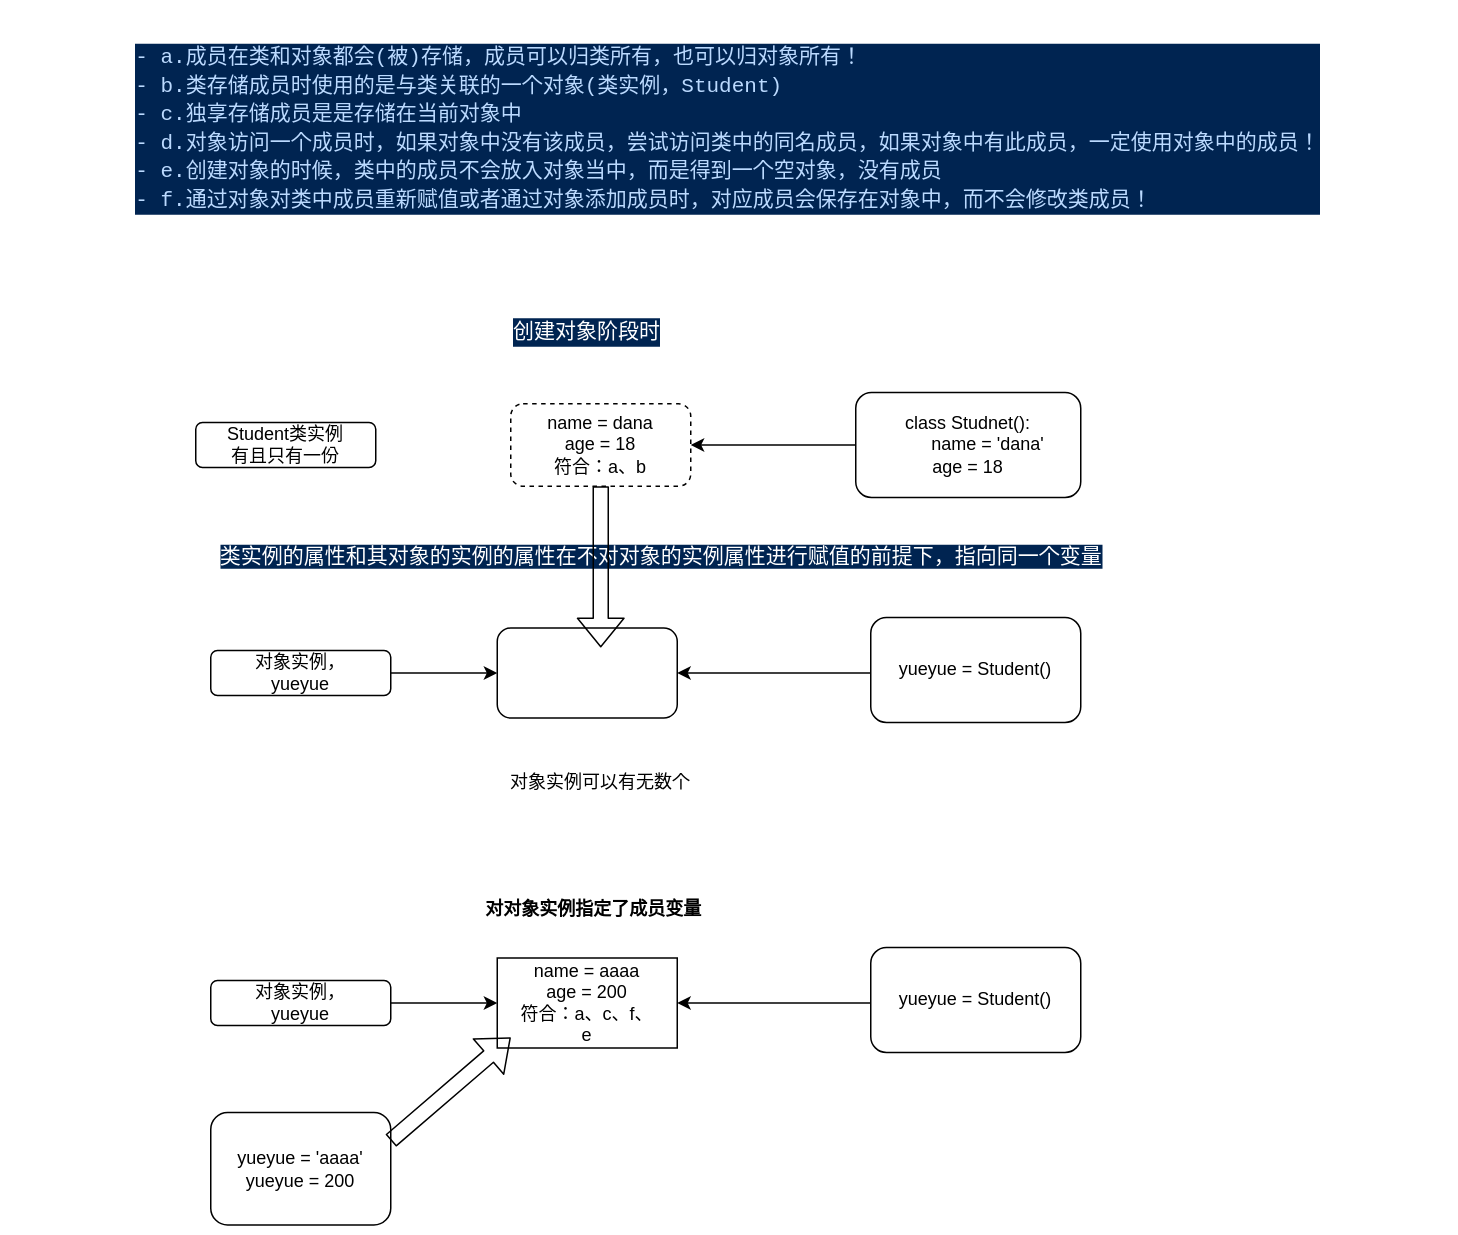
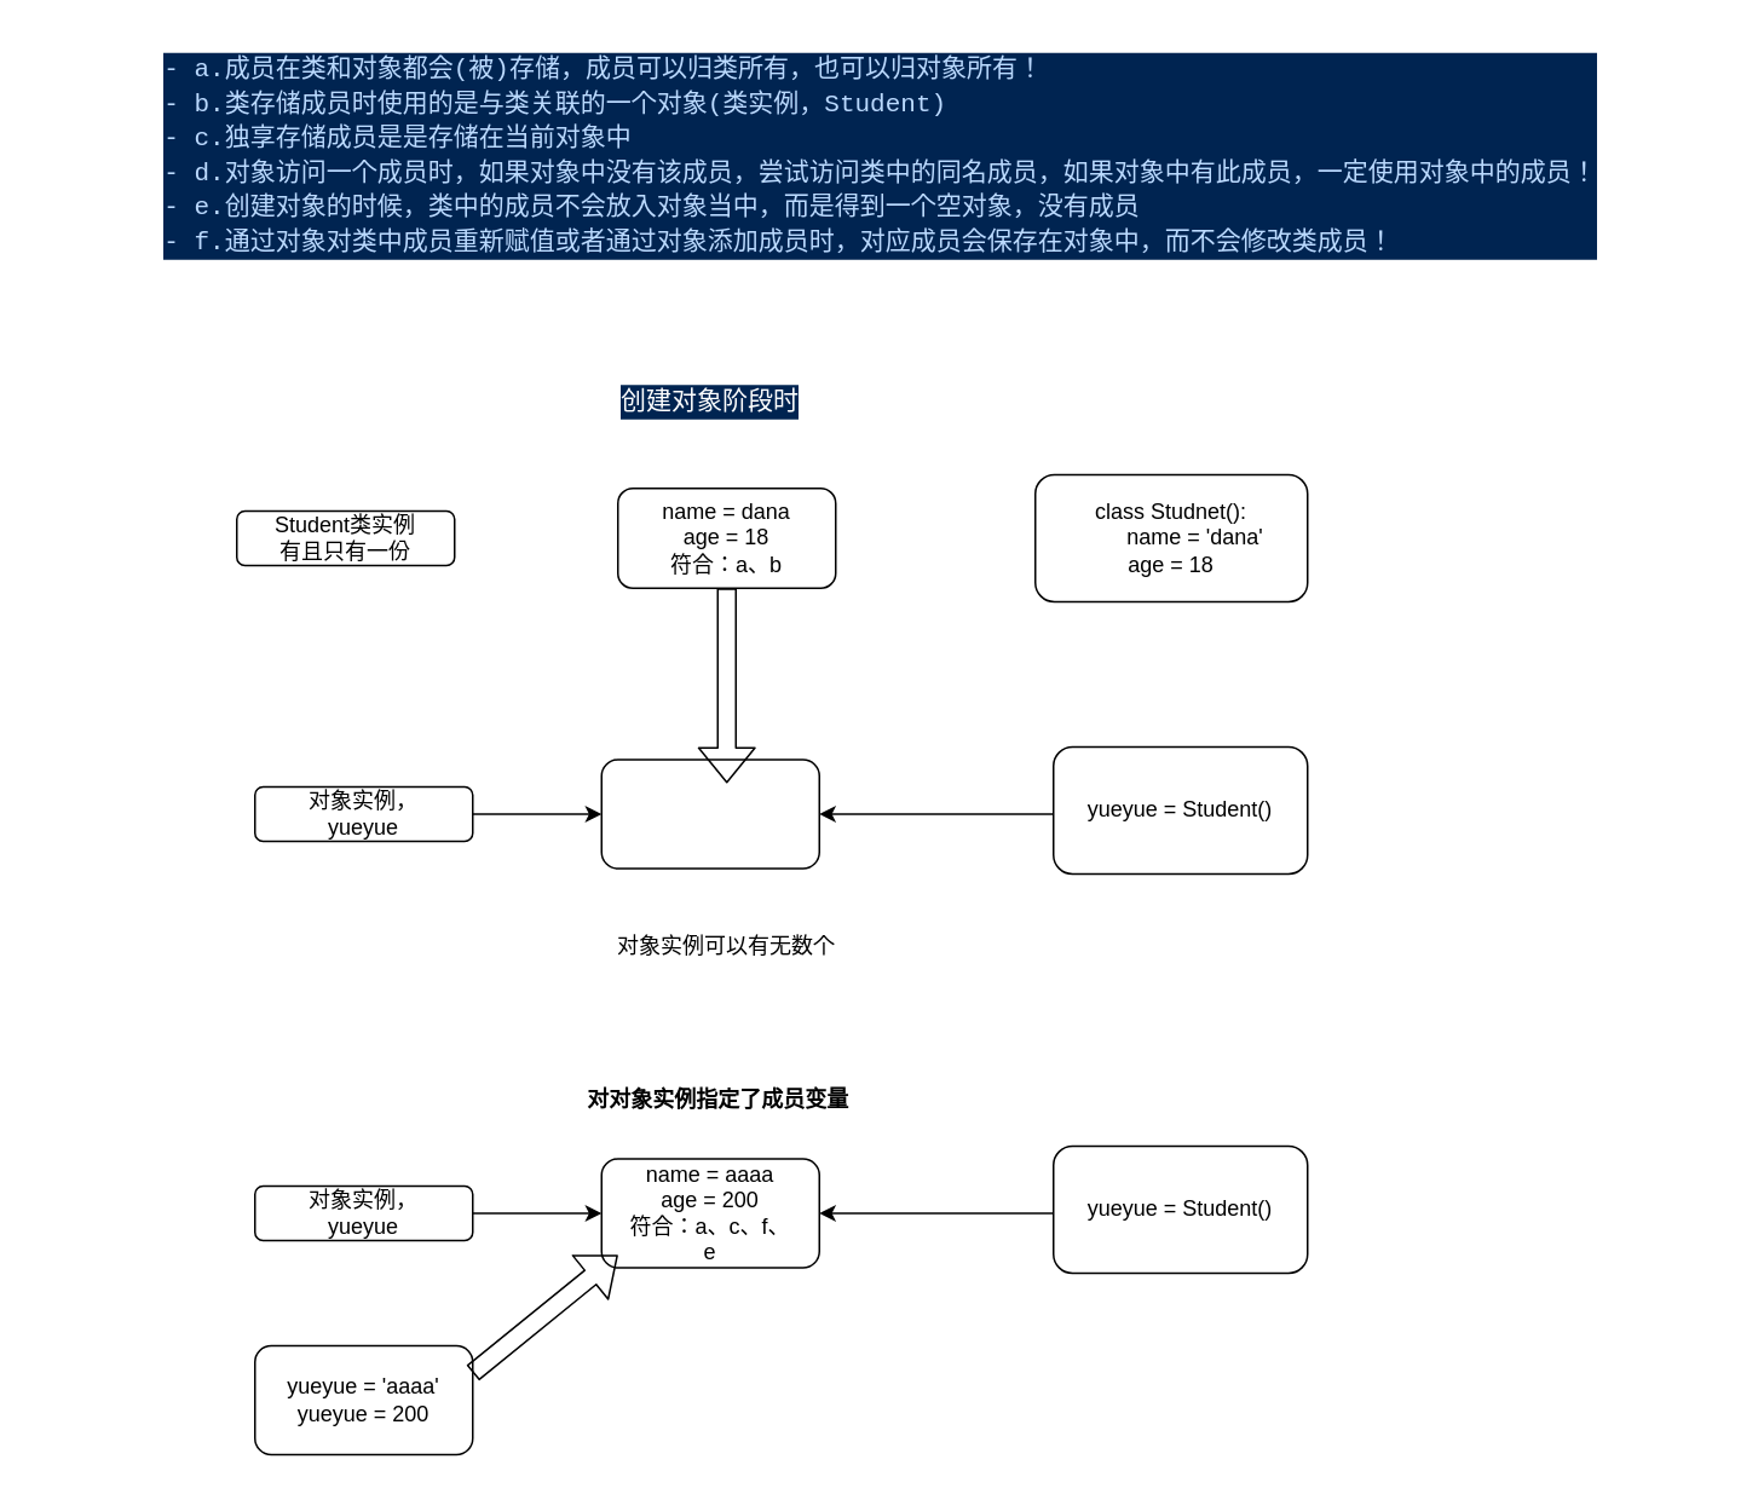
- <mxCell id="2" value="name = dana&lt;br&gt;age = 18&lt;br&gt;符合：a、b" style="rounded=1;whiteSpace=wrap;html=1;dashed=1;" parent="1" vertex="1"><mxGeometry x="340" y="227.5" width="120" height="55" as="geometry" /></mxCell>
+ <mxCell id="2" value="name = dana&lt;br&gt;age = 18&lt;br&gt;符合：a、b" style="rounded=1;whiteSpace=wrap;html=1;" parent="1" vertex="1"><mxGeometry x="340" y="227.5" width="120" height="55" as="geometry" /></mxCell>
- <mxCell id="4" style="edgeStyle=orthogonalEdgeStyle;rounded=0;orthogonalLoop=1;jettySize=auto;html=1;entryX=1;entryY=0.5;entryDx=0;entryDy=0;" parent="1" source="5" target="2" edge="1"><mxGeometry relative="1" as="geometry"><mxPoint x="470" y="255" as="targetPoint" /></mxGeometry></mxCell>
- <mxCell id="20" value="&lt;span style=&quot;color: rgb(255 , 255 , 255) ; font-family: &amp;#34;consolas&amp;#34; , &amp;#34;courier new&amp;#34; , monospace ; font-size: 14px ; background-color: rgb(0 , 36 , 81)&quot;&gt;类实例的属性和其对象的实例的属性在不对对象的实例属性进行赋值的前提下，指向同一个变量&lt;/span&gt;" style="text;html=1;align=center;verticalAlign=middle;resizable=0;points=[];autosize=1;" parent="1" vertex="1"><mxGeometry x="130" y="320" width="620" height="20" as="geometry" /></mxCell>
- <mxCell id="13" value="name = aaaa&lt;br&gt;age = 200&lt;br&gt;符合：a、c、f、&lt;br&gt;e" style="whiteSpace=wrap;html=1;rounded=0;" parent="1" vertex="1"><mxGeometry x="331" y="597" width="120" height="60" as="geometry" /></mxCell>
+ <mxCell id="13" value="name = aaaa&lt;br&gt;age = 200&lt;br&gt;符合：a、c、f、&lt;br&gt;e" style="rounded=1;whiteSpace=wrap;html=1;" parent="1" vertex="1"><mxGeometry x="331" y="597" width="120" height="60" as="geometry" /></mxCell>
- <mxCell id="22" value="yueyue = 'aaaa'&lt;br&gt;yueyue = 200" style="rounded=1;whiteSpace=wrap;html=1;" parent="1" vertex="1"><mxGeometry x="140" y="700" width="120" height="75" as="geometry" /></mxCell>
+ <mxCell id="22" value="yueyue = 'aaaa'&lt;br&gt;yueyue = 200" style="rounded=1;whiteSpace=wrap;html=1;" parent="1" vertex="1"><mxGeometry x="140" y="700" width="120" height="60" as="geometry" /></mxCell>
